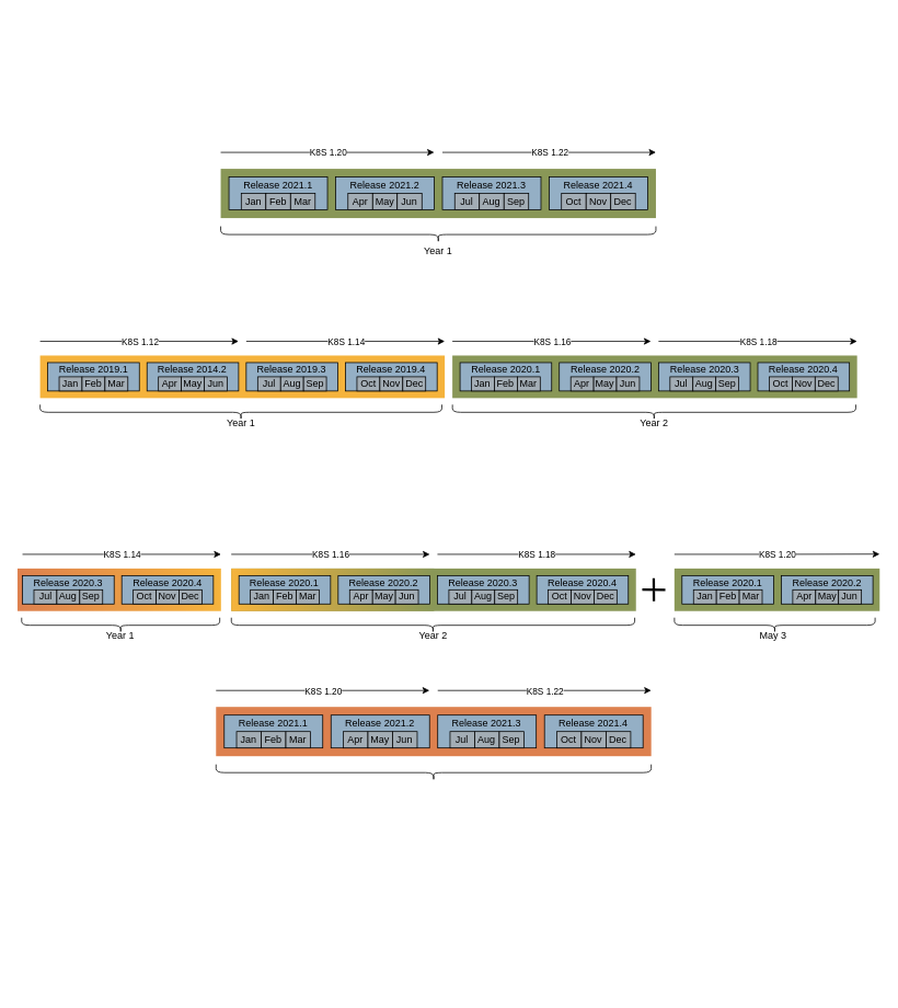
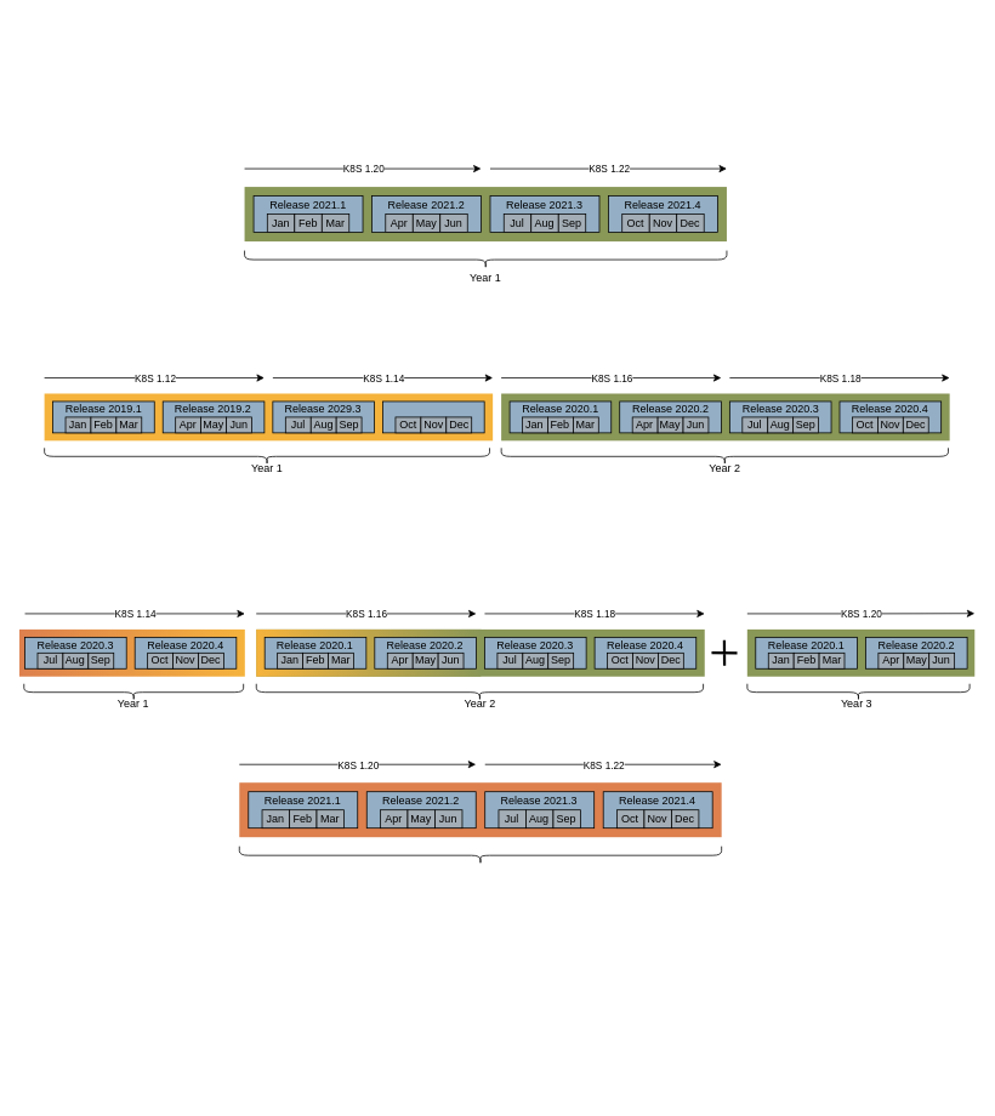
- <mxCell id="64" value="Release 2014.2" style="text;html=1;strokeColor=none;fillColor=none;align=center;verticalAlign=middle;whiteSpace=wrap;rounded=0;" vertex="1" parent="1"><mxGeometry x="187.486" y="440.909" width="92.991" height="17.273" as="geometry" /></mxCell>
+ <mxCell id="64" value="Release 2019.2" style="text;html=1;strokeColor=none;fillColor=none;align=center;verticalAlign=middle;whiteSpace=wrap;rounded=0;" vertex="1" parent="1"><mxGeometry x="187.486" y="440.909" width="92.991" height="17.273" as="geometry" /></mxCell>
- <mxCell id="65" value="Release 2019.3" style="text;html=1;strokeColor=none;fillColor=none;align=center;verticalAlign=middle;whiteSpace=wrap;rounded=0;" vertex="1" parent="1"><mxGeometry x="308.374" y="440.909" width="92.991" height="17.273" as="geometry" /></mxCell>
+ <mxCell id="65" value="Release 2029.3" style="text;html=1;strokeColor=none;fillColor=none;align=center;verticalAlign=middle;whiteSpace=wrap;rounded=0;" vertex="1" parent="1"><mxGeometry x="308.374" y="440.909" width="92.991" height="17.273" as="geometry" /></mxCell>
- <mxCell id="66" value="Release 2019.4" style="text;html=1;strokeColor=none;fillColor=none;align=center;verticalAlign=middle;whiteSpace=wrap;rounded=0;" vertex="1" parent="1"><mxGeometry x="429.262" y="440.909" width="92.991" height="17.273" as="geometry" /></mxCell>
- <mxCell id="141" value="May 3" style="text;html=1;strokeColor=none;fillColor=none;align=center;verticalAlign=middle;whiteSpace=wrap;rounded=0;" vertex="1" parent="1"><mxGeometry x="920.5" y="764.26" width="40" height="20" as="geometry" /></mxCell>
+ <mxCell id="141" value="Year 3" style="text;html=1;strokeColor=none;fillColor=none;align=center;verticalAlign=middle;whiteSpace=wrap;rounded=0;" vertex="1" parent="1"><mxGeometry x="920.5" y="764.26" width="40" height="20" as="geometry" /></mxCell>
